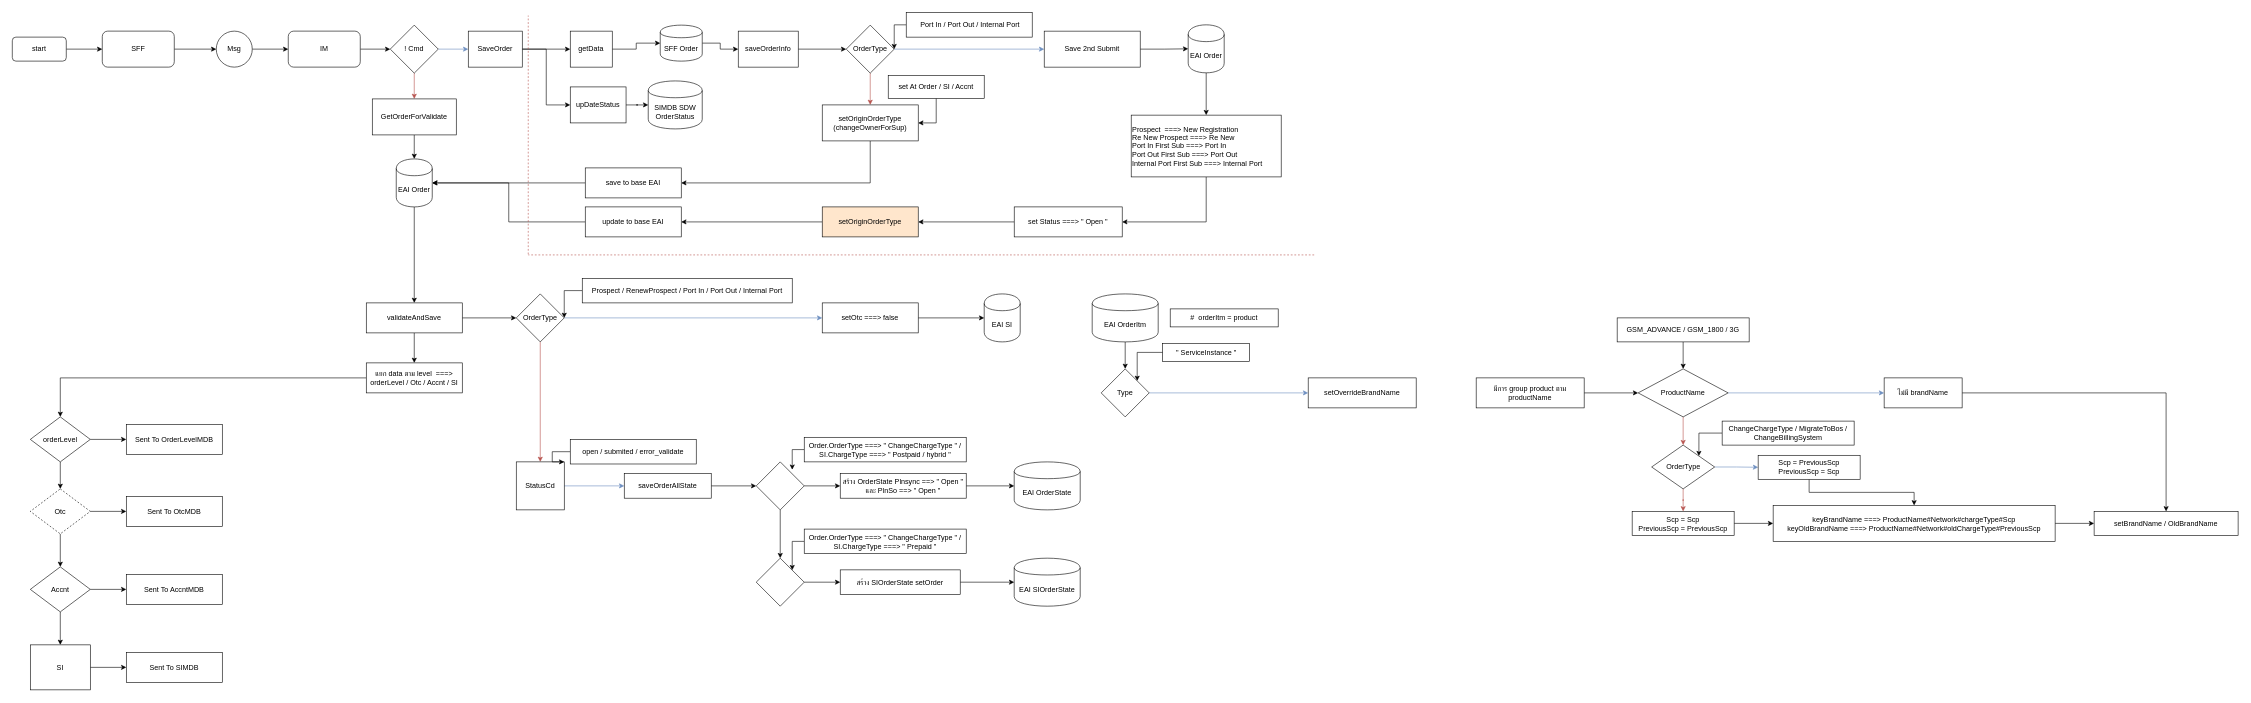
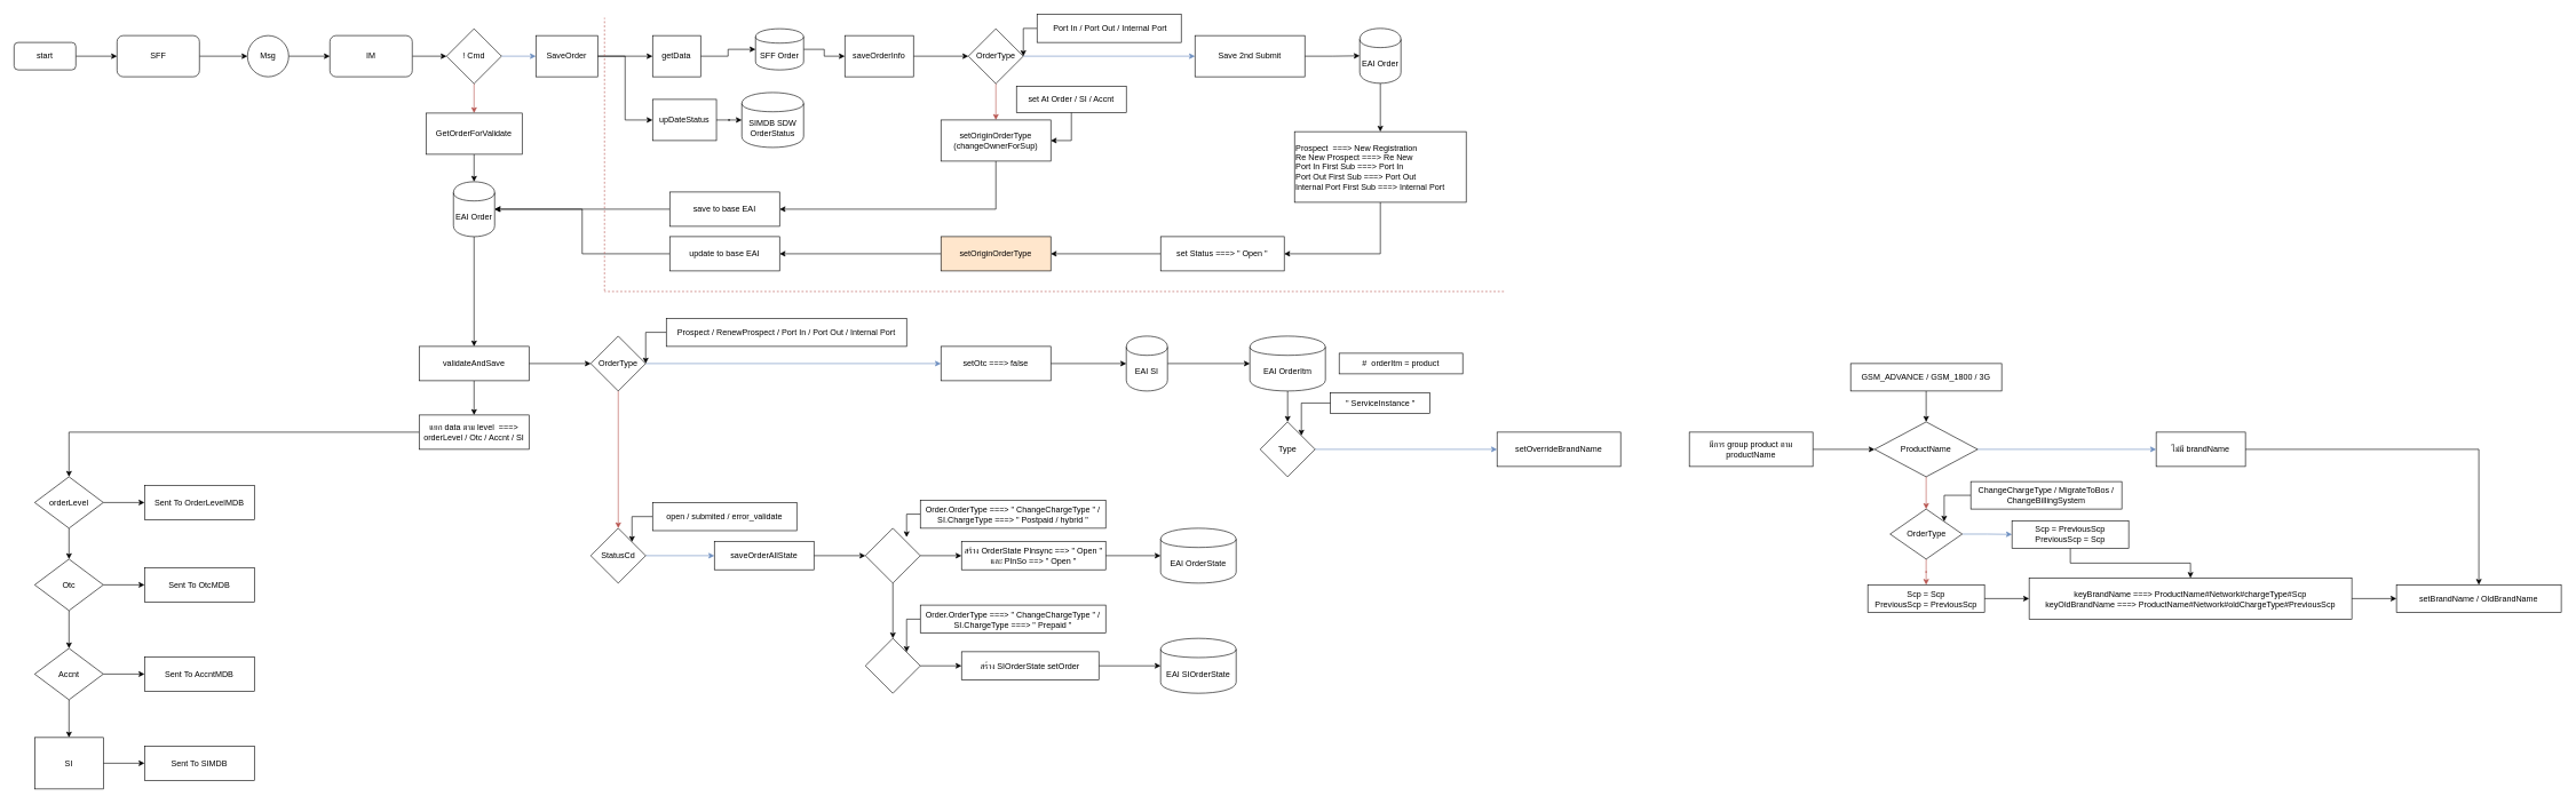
+ <mxCell id="82" style="edgeStyle=orthogonalEdgeStyle;rounded=0;orthogonalLoop=1;jettySize=auto;html=1;fontColor=#000000;" edge="1" parent="1" source="83" target="85"><mxGeometry relative="1" as="geometry" /></mxCell>
- <mxCell id="113" value="StatusCd" style="whiteSpace=wrap;html=1;align=center;rounded=0;" vertex="1" parent="1"><mxGeometry x="860" y="769" width="80" height="80" as="geometry" /></mxCell>
+ <mxCell id="113" value="StatusCd" style="rhombus;whiteSpace=wrap;html=1;align=center;" vertex="1" parent="1"><mxGeometry x="860" y="769" width="80" height="80" as="geometry" /></mxCell>
- <mxCell id="65" value="Otc" style="rhombus;whiteSpace=wrap;html=1;fontColor=#000000;align=center;dashed=1;" vertex="1" parent="1"><mxGeometry x="50" y="814" width="100" height="75" as="geometry" /></mxCell>
+ <mxCell id="65" value="Otc" style="rhombus;whiteSpace=wrap;html=1;fontColor=#000000;align=center;" vertex="1" parent="1"><mxGeometry x="50" y="814" width="100" height="75" as="geometry" /></mxCell>
